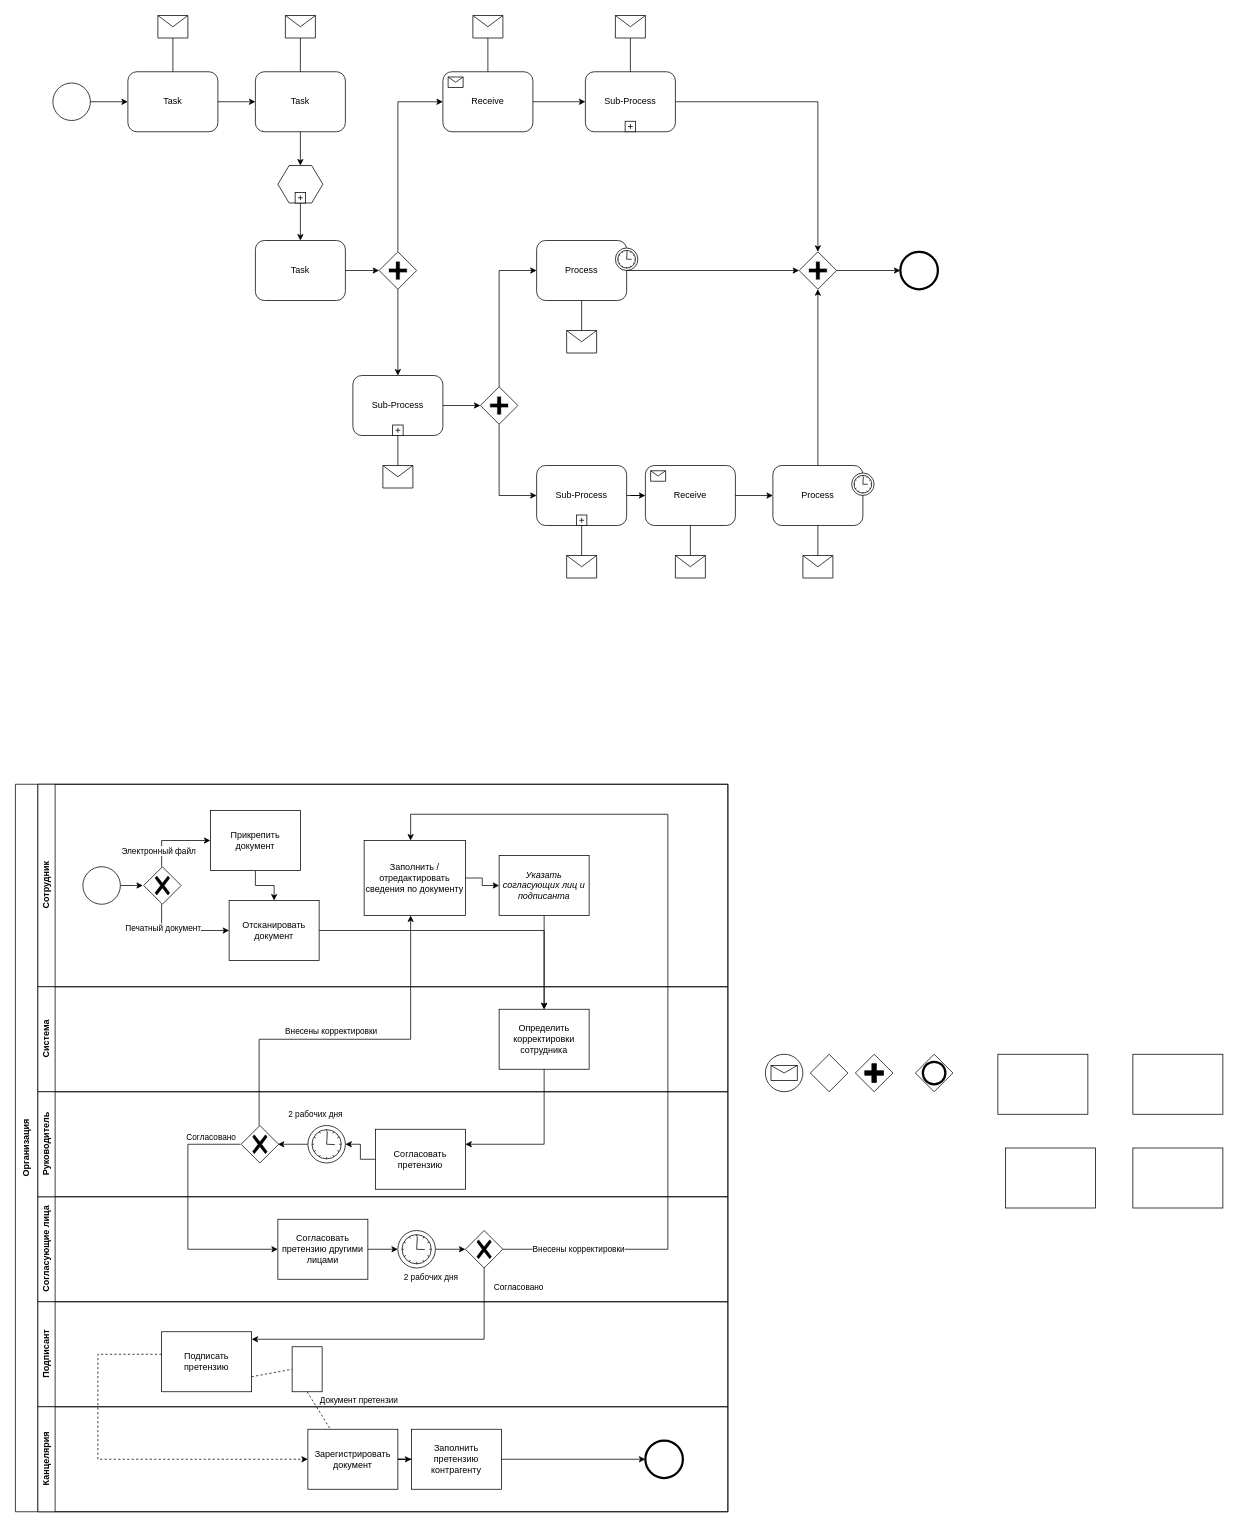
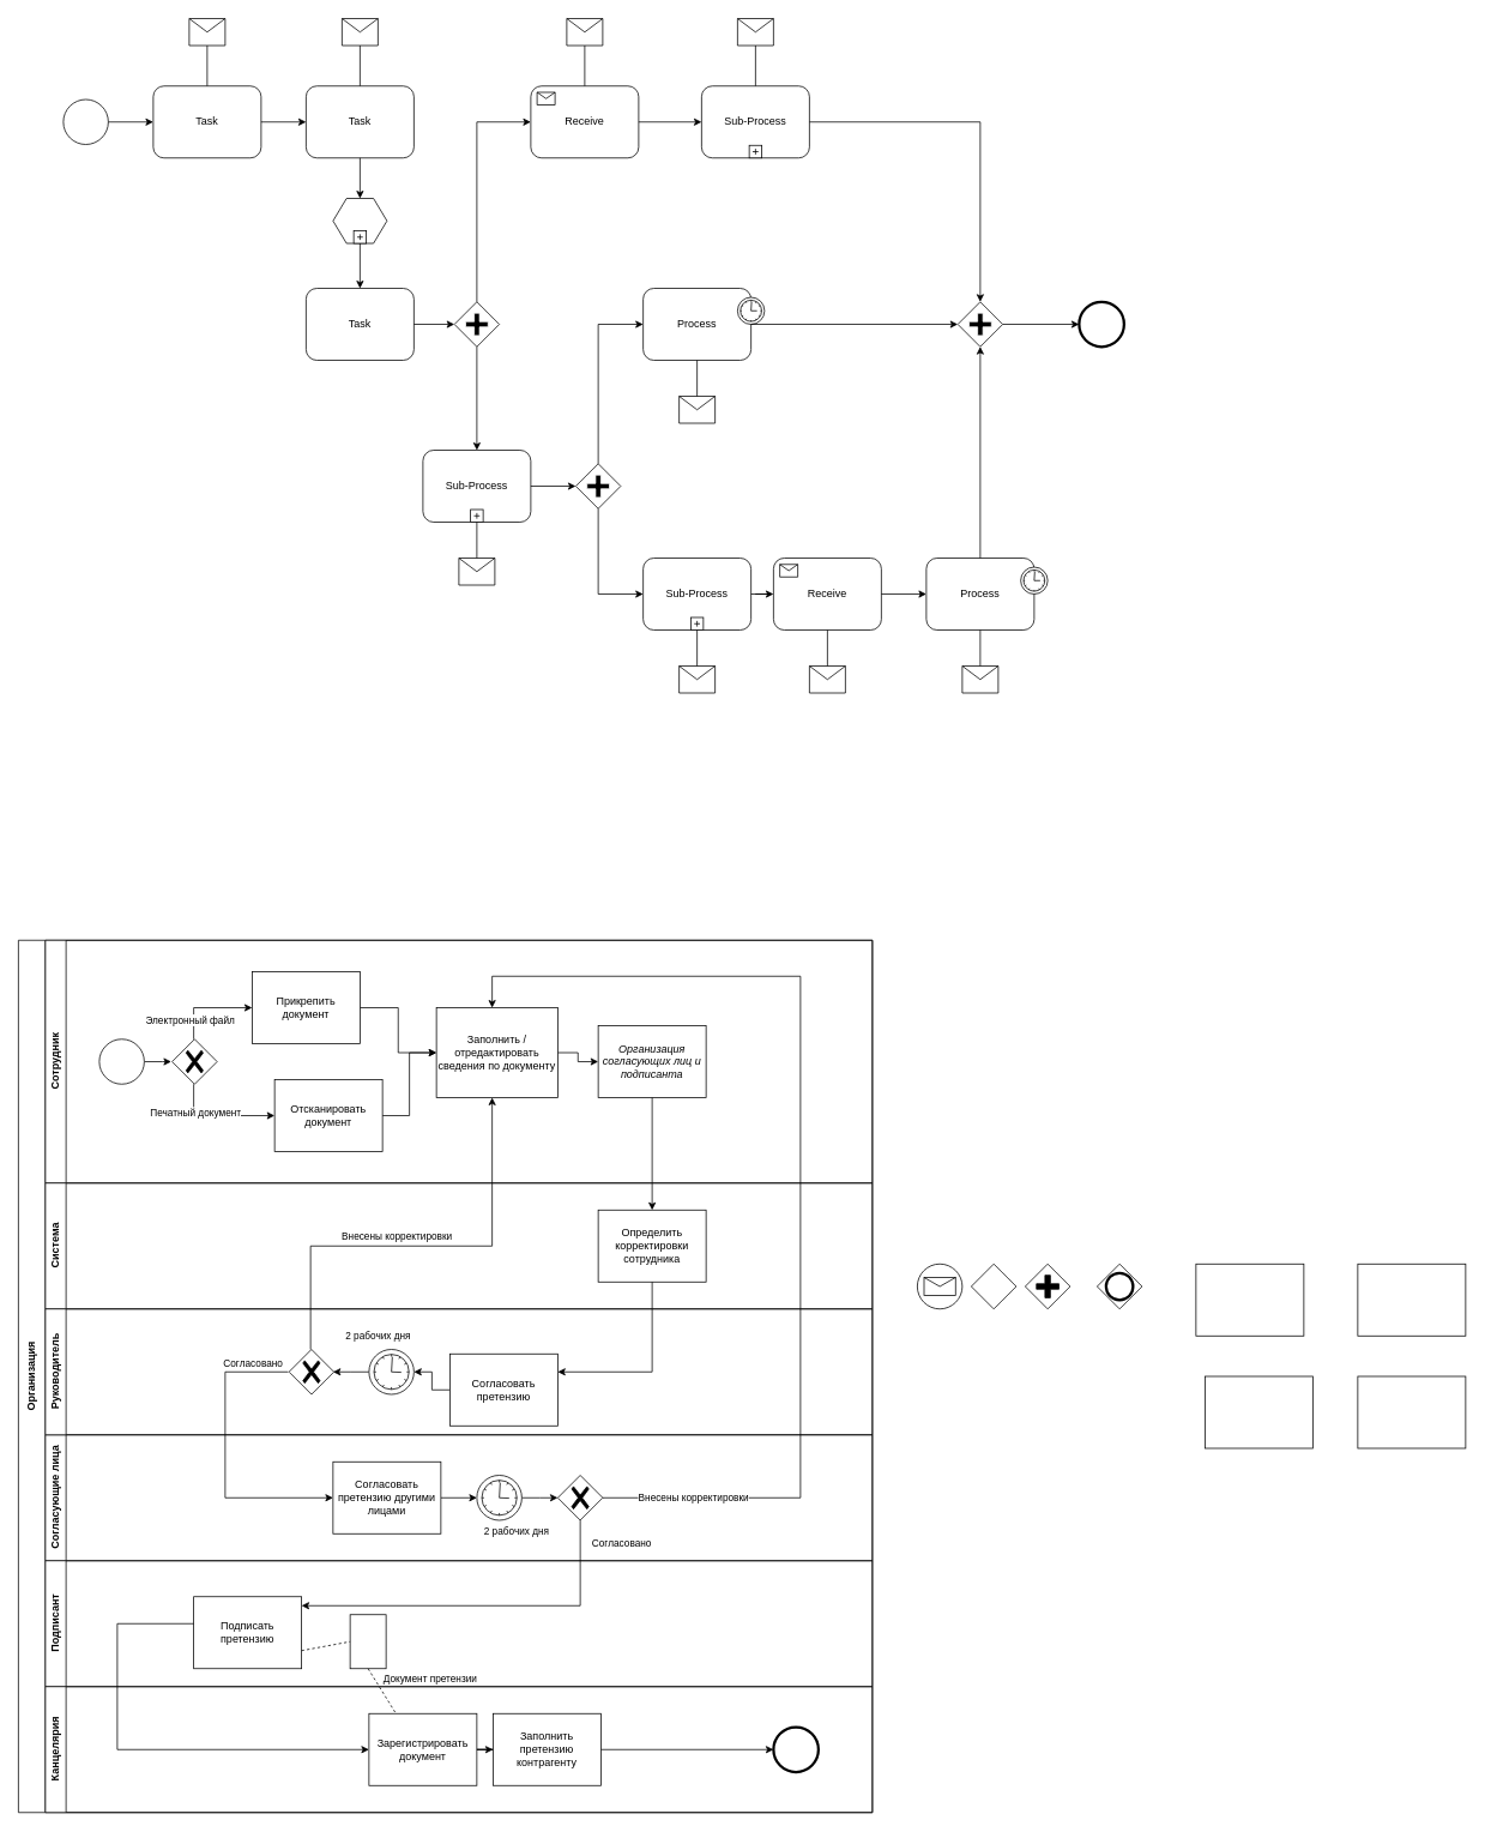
- <mxCell id="65" style="edgeStyle=orthogonalEdgeStyle;rounded=0;orthogonalLoop=1;jettySize=auto;html=1;" parent="62" source="66" target="70" edge="1"><mxGeometry relative="1" as="geometry"><mxPoint x="379" y="75" as="targetPoint" /></mxGeometry></mxCell>
+ <mxCell id="65" style="edgeStyle=orthogonalEdgeStyle;rounded=0;orthogonalLoop=1;jettySize=auto;html=1;" parent="62" source="66" target="75" edge="1"><mxGeometry relative="1" as="geometry"><mxPoint x="379" y="75" as="targetPoint" /></mxGeometry></mxCell>
- <mxCell id="68" value="&lt;em data-end=&quot;568&quot; data-start=&quot;530&quot;&gt;Указать согласующих лиц и подписанта&lt;/em&gt;" style="points=[[0.25,0,0],[0.5,0,0],[0.75,0,0],[1,0.25,0],[1,0.5,0],[1,0.75,0],[0.75,1,0],[0.5,1,0],[0.25,1,0],[0,0.75,0],[0,0.5,0],[0,0.25,0]];shape=mxgraph.bpmn.task2;whiteSpace=wrap;rectStyle=rounded;size=10;html=1;container=1;expand=0;collapsible=0;taskMarker=user;" parent="62" vertex="1"><mxGeometry x="615" y="95" width="120" height="80" as="geometry" /></mxCell>
+ <mxCell id="68" value="&lt;em data-end=&quot;568&quot; data-start=&quot;530&quot;&gt;Организация согласующих лиц и подписанта&lt;/em&gt;" style="points=[[0.25,0,0],[0.5,0,0],[0.75,0,0],[1,0.25,0],[1,0.5,0],[1,0.75,0],[0.75,1,0],[0.5,1,0],[0.25,1,0],[0,0.75,0],[0,0.5,0],[0,0.25,0]];shape=mxgraph.bpmn.task2;whiteSpace=wrap;rectStyle=rounded;size=10;html=1;container=1;expand=0;collapsible=0;taskMarker=user;" parent="62" vertex="1"><mxGeometry x="615" y="95" width="120" height="80" as="geometry" /></mxCell>
- <mxCell id="69" style="edgeStyle=orthogonalEdgeStyle;rounded=0;orthogonalLoop=1;jettySize=auto;html=1;" parent="62" source="70" target="78" edge="1"><mxGeometry relative="1" as="geometry" /></mxCell>
+ <mxCell id="69" style="edgeStyle=orthogonalEdgeStyle;rounded=0;orthogonalLoop=1;jettySize=auto;html=1;" parent="62" source="70" target="75" edge="1"><mxGeometry relative="1" as="geometry" /></mxCell>
- <mxCell id="111" style="edgeStyle=orthogonalEdgeStyle;rounded=0;orthogonalLoop=1;jettySize=auto;html=1;dashed=1;" parent="61" source="92" target="97" edge="1"><mxGeometry relative="1" as="geometry"><Array as="points"><mxPoint x="110" y="760" /><mxPoint x="110" y="900" /></Array></mxGeometry></mxCell>
+ <mxCell id="111" style="edgeStyle=orthogonalEdgeStyle;rounded=0;orthogonalLoop=1;jettySize=auto;html=1;" parent="61" source="92" target="97" edge="1"><mxGeometry relative="1" as="geometry"><Array as="points"><mxPoint x="110" y="760" /><mxPoint x="110" y="900" /></Array></mxGeometry></mxCell>
